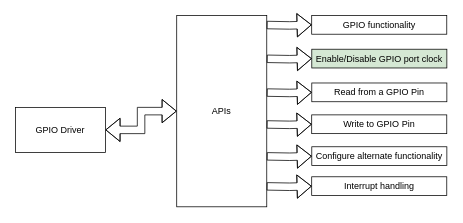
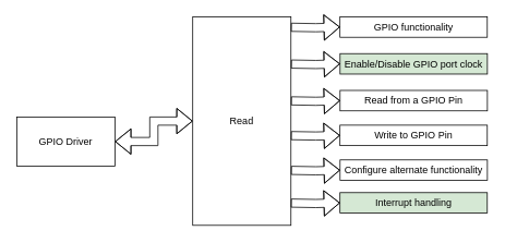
- <mxCell id="4" value="APIs" style="whiteSpace=wrap;html=1;rounded=0;" parent="1" vertex="1"><mxGeometry x="235" y="20" width="120" height="255" as="geometry" /></mxCell>
+ <mxCell id="4" value="Read" style="whiteSpace=wrap;html=1;rounded=0;" parent="1" vertex="1"><mxGeometry x="235" y="20" width="120" height="255" as="geometry" /></mxCell>
- <mxCell id="13" value="Interrupt handling" style="rounded=0;whiteSpace=wrap;html=1;" parent="1" vertex="1"><mxGeometry x="414.88" y="235" width="180" height="25" as="geometry" /></mxCell>
+ <mxCell id="13" value="Interrupt handling" style="rounded=0;whiteSpace=wrap;html=1;fillColor=#d5e8d4;" parent="1" vertex="1"><mxGeometry x="414.88" y="235" width="180" height="25" as="geometry" /></mxCell>
